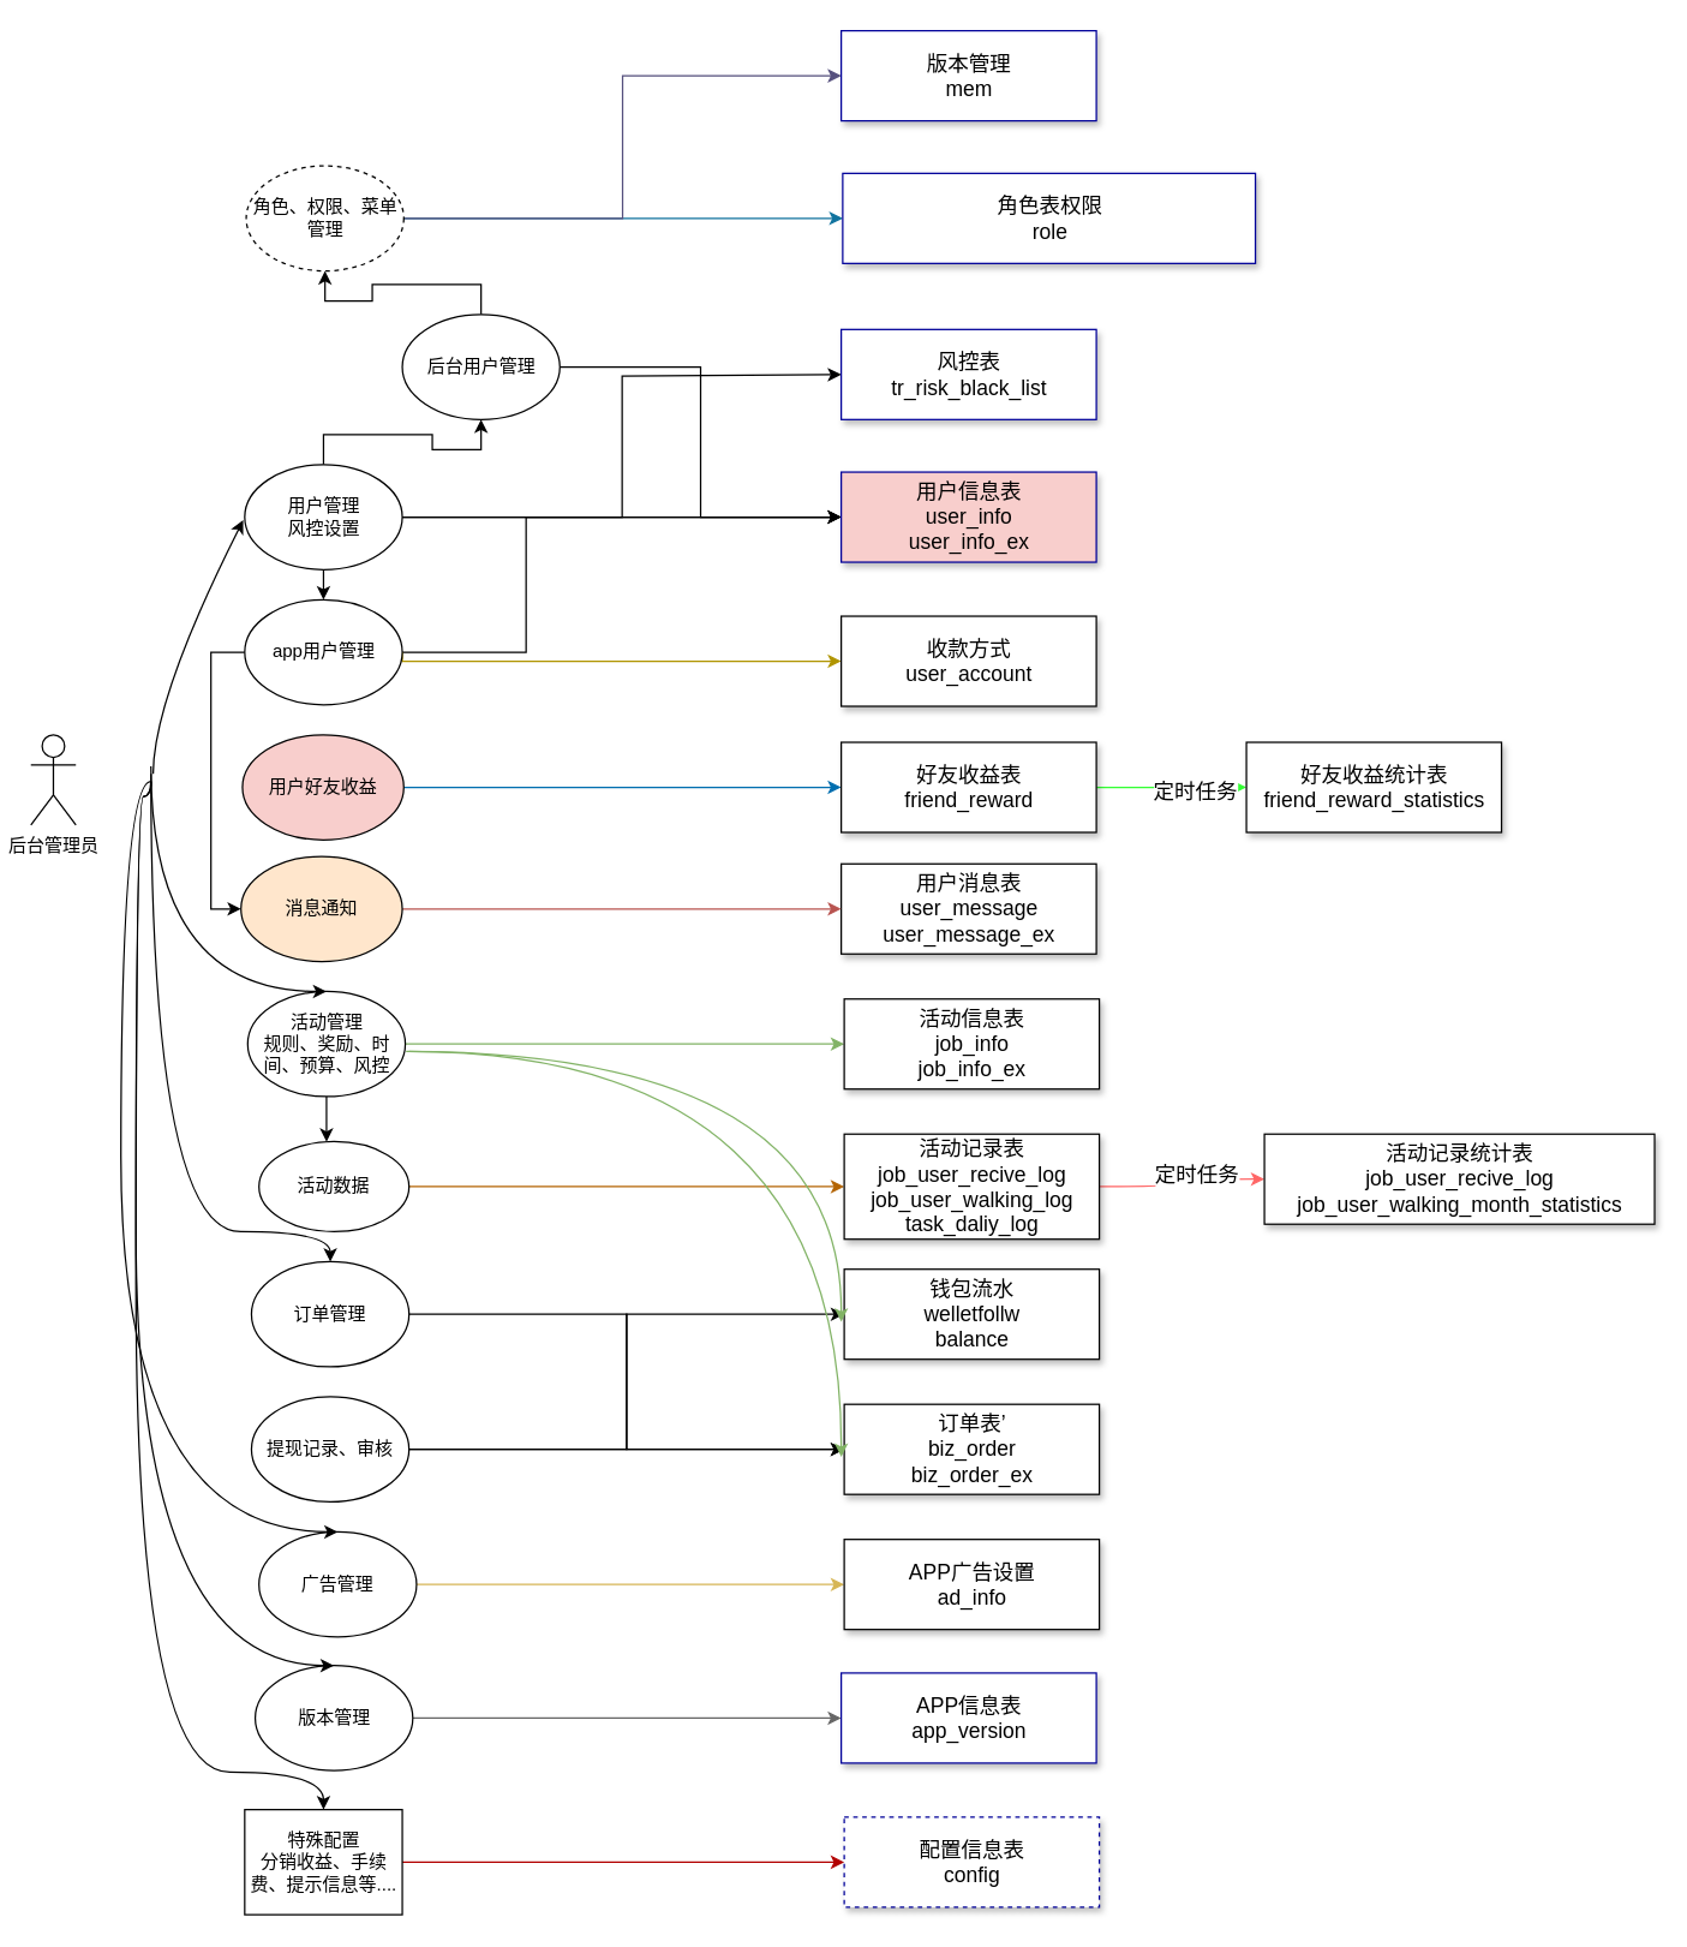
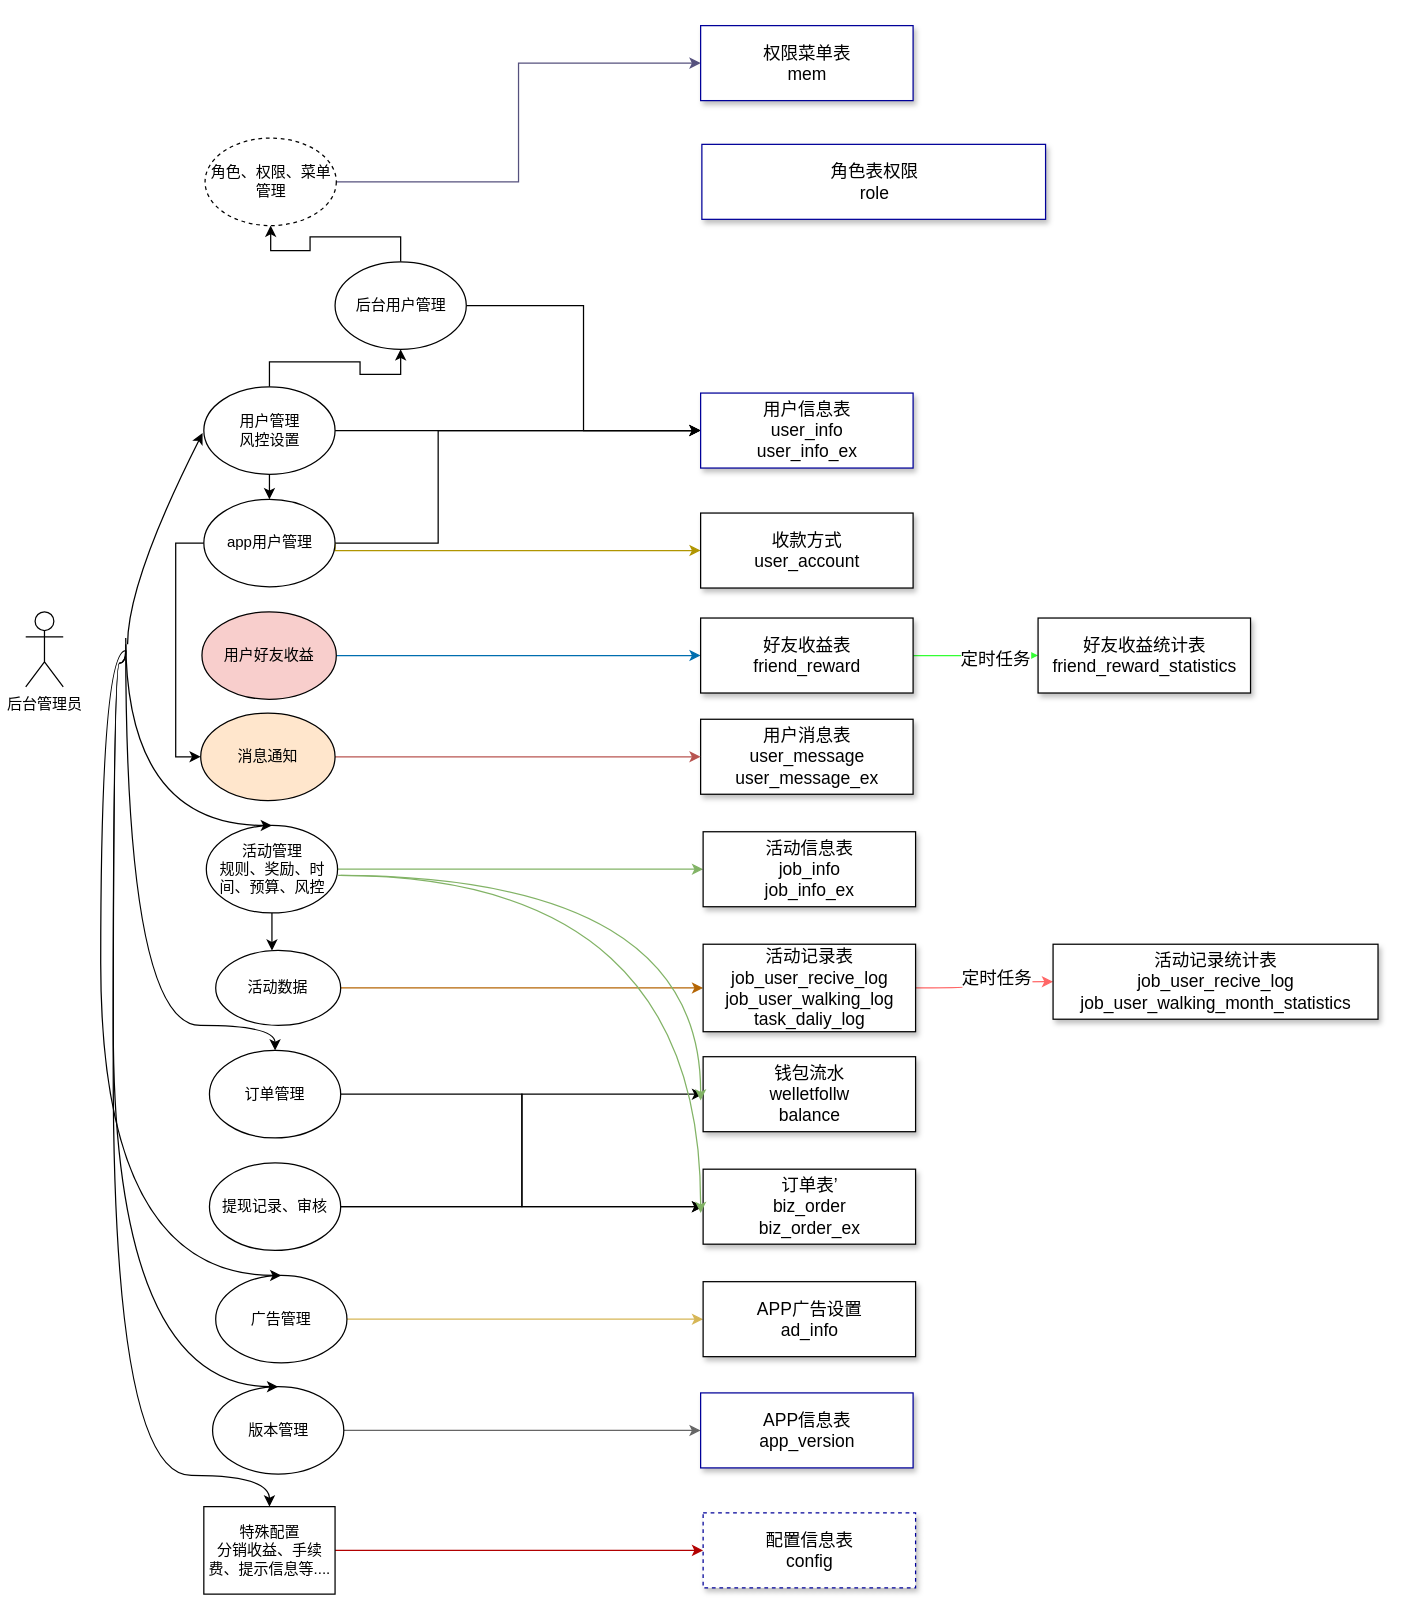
- <mxCell id="60" value="版本管理&lt;br&gt;mem" style="html=1;fontSize=14;shadow=1;strokeColor=#000099;" vertex="1" parent="1"><mxGeometry x="560" y="20" width="170" height="60" as="geometry" /></mxCell>
+ <mxCell id="60" value="权限菜单表&lt;br&gt;mem" style="html=1;fontSize=14;shadow=1;strokeColor=#000099;" vertex="1" parent="1"><mxGeometry x="560" y="20" width="170" height="60" as="geometry" /></mxCell>
- <mxCell id="3" style="edgeStyle=orthogonalEdgeStyle;rounded=0;orthogonalLoop=1;jettySize=auto;html=1;exitX=1;exitY=0.5;exitDx=0;exitDy=0;entryX=0;entryY=0.5;entryDx=0;entryDy=0;fillColor=#b1ddf0;strokeColor=#10739e;" edge="1" parent="1" source="5" target="59"><mxGeometry relative="1" as="geometry" /></mxCell>
- <mxCell id="43" value="风控表&lt;br&gt;tr_risk_black_list" style="html=1;fontSize=14;shadow=1;strokeColor=#000099;" vertex="1" parent="1"><mxGeometry x="560" y="219" width="170" height="60" as="geometry" /></mxCell>
- <mxCell id="17" style="edgeStyle=orthogonalEdgeStyle;rounded=0;orthogonalLoop=1;jettySize=auto;html=1;exitX=1;exitY=0.5;exitDx=0;exitDy=0;entryX=0;entryY=0.5;entryDx=0;entryDy=0;" edge="1" parent="1" source="18" target="43"><mxGeometry relative="1" as="geometry"><Array as="points"><mxPoint x="414" y="344" /><mxPoint x="414" y="250" /></Array></mxGeometry></mxCell>
- <mxCell id="42" value="用户信息表&lt;br&gt;user_info&lt;br&gt;user_info_ex" style="html=1;fontSize=14;shadow=1;strokeColor=#000099;fillColor=#f8cecc;" vertex="1" parent="1"><mxGeometry x="560" y="314" width="170" height="60" as="geometry" /></mxCell>
+ <mxCell id="42" value="用户信息表&lt;br&gt;user_info&lt;br&gt;user_info_ex" style="html=1;fontSize=14;shadow=1;strokeColor=#000099;" vertex="1" parent="1"><mxGeometry x="560" y="314" width="170" height="60" as="geometry" /></mxCell>
